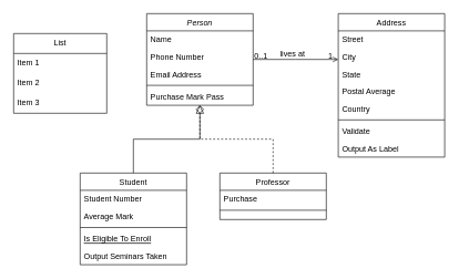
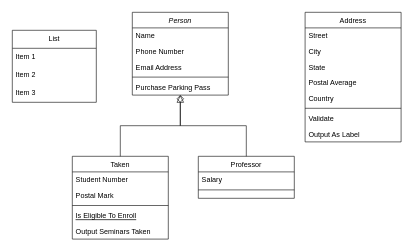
- <mxCell id="28" value="" style="endArrow=open;shadow=0;strokeWidth=1;rounded=0;endFill=1;edgeStyle=elbowEdgeStyle;elbow=vertical;" parent="1" source="2" target="19" edge="1"><mxGeometry x="0.5" y="41" relative="1" as="geometry"><mxPoint x="380" y="92" as="sourcePoint" /><mxPoint x="540" y="92" as="targetPoint" /><mxPoint x="-40" y="32" as="offset" /></mxGeometry></mxCell>
- <mxCell id="29" value="0..1" style="resizable=0;align=left;verticalAlign=bottom;labelBackgroundColor=none;fontSize=12;" parent="28" connectable="0" vertex="1"><mxGeometry x="-1" relative="1" as="geometry"><mxPoint y="4" as="offset" /></mxGeometry></mxCell>
- <mxCell id="30" value="1" style="resizable=0;align=right;verticalAlign=bottom;labelBackgroundColor=none;fontSize=12;" parent="28" connectable="0" vertex="1"><mxGeometry x="1" relative="1" as="geometry"><mxPoint x="-7" y="4" as="offset" /></mxGeometry></mxCell>
- <mxCell id="31" value="lives at" style="text;html=1;resizable=0;points=[];;align=center;verticalAlign=middle;labelBackgroundColor=none;rounded=0;shadow=0;strokeWidth=1;fontSize=12;" parent="28" vertex="1" connectable="0"><mxGeometry x="0.5" y="49" relative="1" as="geometry"><mxPoint x="-38" y="40" as="offset" /></mxGeometry></mxCell>
- <mxCell id="7" value="Purchase Mark Pass" style="text;align=left;verticalAlign=top;spacingLeft=4;spacingRight=4;overflow=hidden;rotatable=0;points=[[0,0.5],[1,0.5]];portConstraint=eastwest;" parent="2" vertex="1"><mxGeometry y="112" width="160" height="26" as="geometry" /></mxCell>
+ <mxCell id="7" value="Purchase Parking Pass" style="text;align=left;verticalAlign=top;spacingLeft=4;spacingRight=4;overflow=hidden;rotatable=0;points=[[0,0.5],[1,0.5]];portConstraint=eastwest;" parent="2" vertex="1"><mxGeometry y="112" width="160" height="26" as="geometry" /></mxCell>
- <mxCell id="18" value="" style="endArrow=block;endSize=10;endFill=0;shadow=0;strokeWidth=1;rounded=0;edgeStyle=elbowEdgeStyle;elbow=vertical;dashed=1;" parent="1" source="15" target="2" edge="1"><mxGeometry width="160" relative="1" as="geometry"><mxPoint x="210" y="273" as="sourcePoint" /><mxPoint x="310" y="171" as="targetPoint" /></mxGeometry></mxCell>
+ <mxCell id="18" value="" style="endArrow=block;endSize=10;endFill=0;shadow=0;strokeWidth=1;rounded=0;edgeStyle=elbowEdgeStyle;elbow=vertical;" parent="1" source="15" target="2" edge="1"><mxGeometry width="160" relative="1" as="geometry"><mxPoint x="210" y="273" as="sourcePoint" /><mxPoint x="310" y="171" as="targetPoint" /></mxGeometry></mxCell>
- <mxCell id="8" value="Student" style="swimlane;fontStyle=0;align=center;verticalAlign=top;childLayout=stackLayout;horizontal=1;startSize=26;horizontalStack=0;resizeParent=1;resizeLast=0;collapsible=1;marginBottom=0;rounded=0;shadow=0;strokeWidth=1;" parent="1" vertex="1"><mxGeometry x="120" y="260" width="160" height="138" as="geometry"><mxRectangle x="130" y="380" width="160" height="26" as="alternateBounds" /></mxGeometry></mxCell>
+ <mxCell id="8" value="Taken" style="swimlane;fontStyle=0;align=center;verticalAlign=top;childLayout=stackLayout;horizontal=1;startSize=26;horizontalStack=0;resizeParent=1;resizeLast=0;collapsible=1;marginBottom=0;rounded=0;shadow=0;strokeWidth=1;" parent="1" vertex="1"><mxGeometry x="120" y="260" width="160" height="138" as="geometry"><mxRectangle x="130" y="380" width="160" height="26" as="alternateBounds" /></mxGeometry></mxCell>
- <mxCell id="16" value="Purchase" style="text;align=left;verticalAlign=top;spacingLeft=4;spacingRight=4;overflow=hidden;rotatable=0;points=[[0,0.5],[1,0.5]];portConstraint=eastwest;" parent="15" vertex="1"><mxGeometry y="26" width="160" height="26" as="geometry" /></mxCell>
+ <mxCell id="16" value="Salary" style="text;align=left;verticalAlign=top;spacingLeft=4;spacingRight=4;overflow=hidden;rotatable=0;points=[[0,0.5],[1,0.5]];portConstraint=eastwest;" parent="15" vertex="1"><mxGeometry y="26" width="160" height="26" as="geometry" /></mxCell>
- <mxCell id="10" value="Average Mark" style="text;align=left;verticalAlign=top;spacingLeft=4;spacingRight=4;overflow=hidden;rotatable=0;points=[[0,0.5],[1,0.5]];portConstraint=eastwest;rounded=0;shadow=0;html=0;" parent="8" vertex="1"><mxGeometry y="52" width="160" height="26" as="geometry" /></mxCell>
+ <mxCell id="10" value="Postal Mark" style="text;align=left;verticalAlign=top;spacingLeft=4;spacingRight=4;overflow=hidden;rotatable=0;points=[[0,0.5],[1,0.5]];portConstraint=eastwest;rounded=0;shadow=0;html=0;" parent="8" vertex="1"><mxGeometry y="52" width="160" height="26" as="geometry" /></mxCell>
